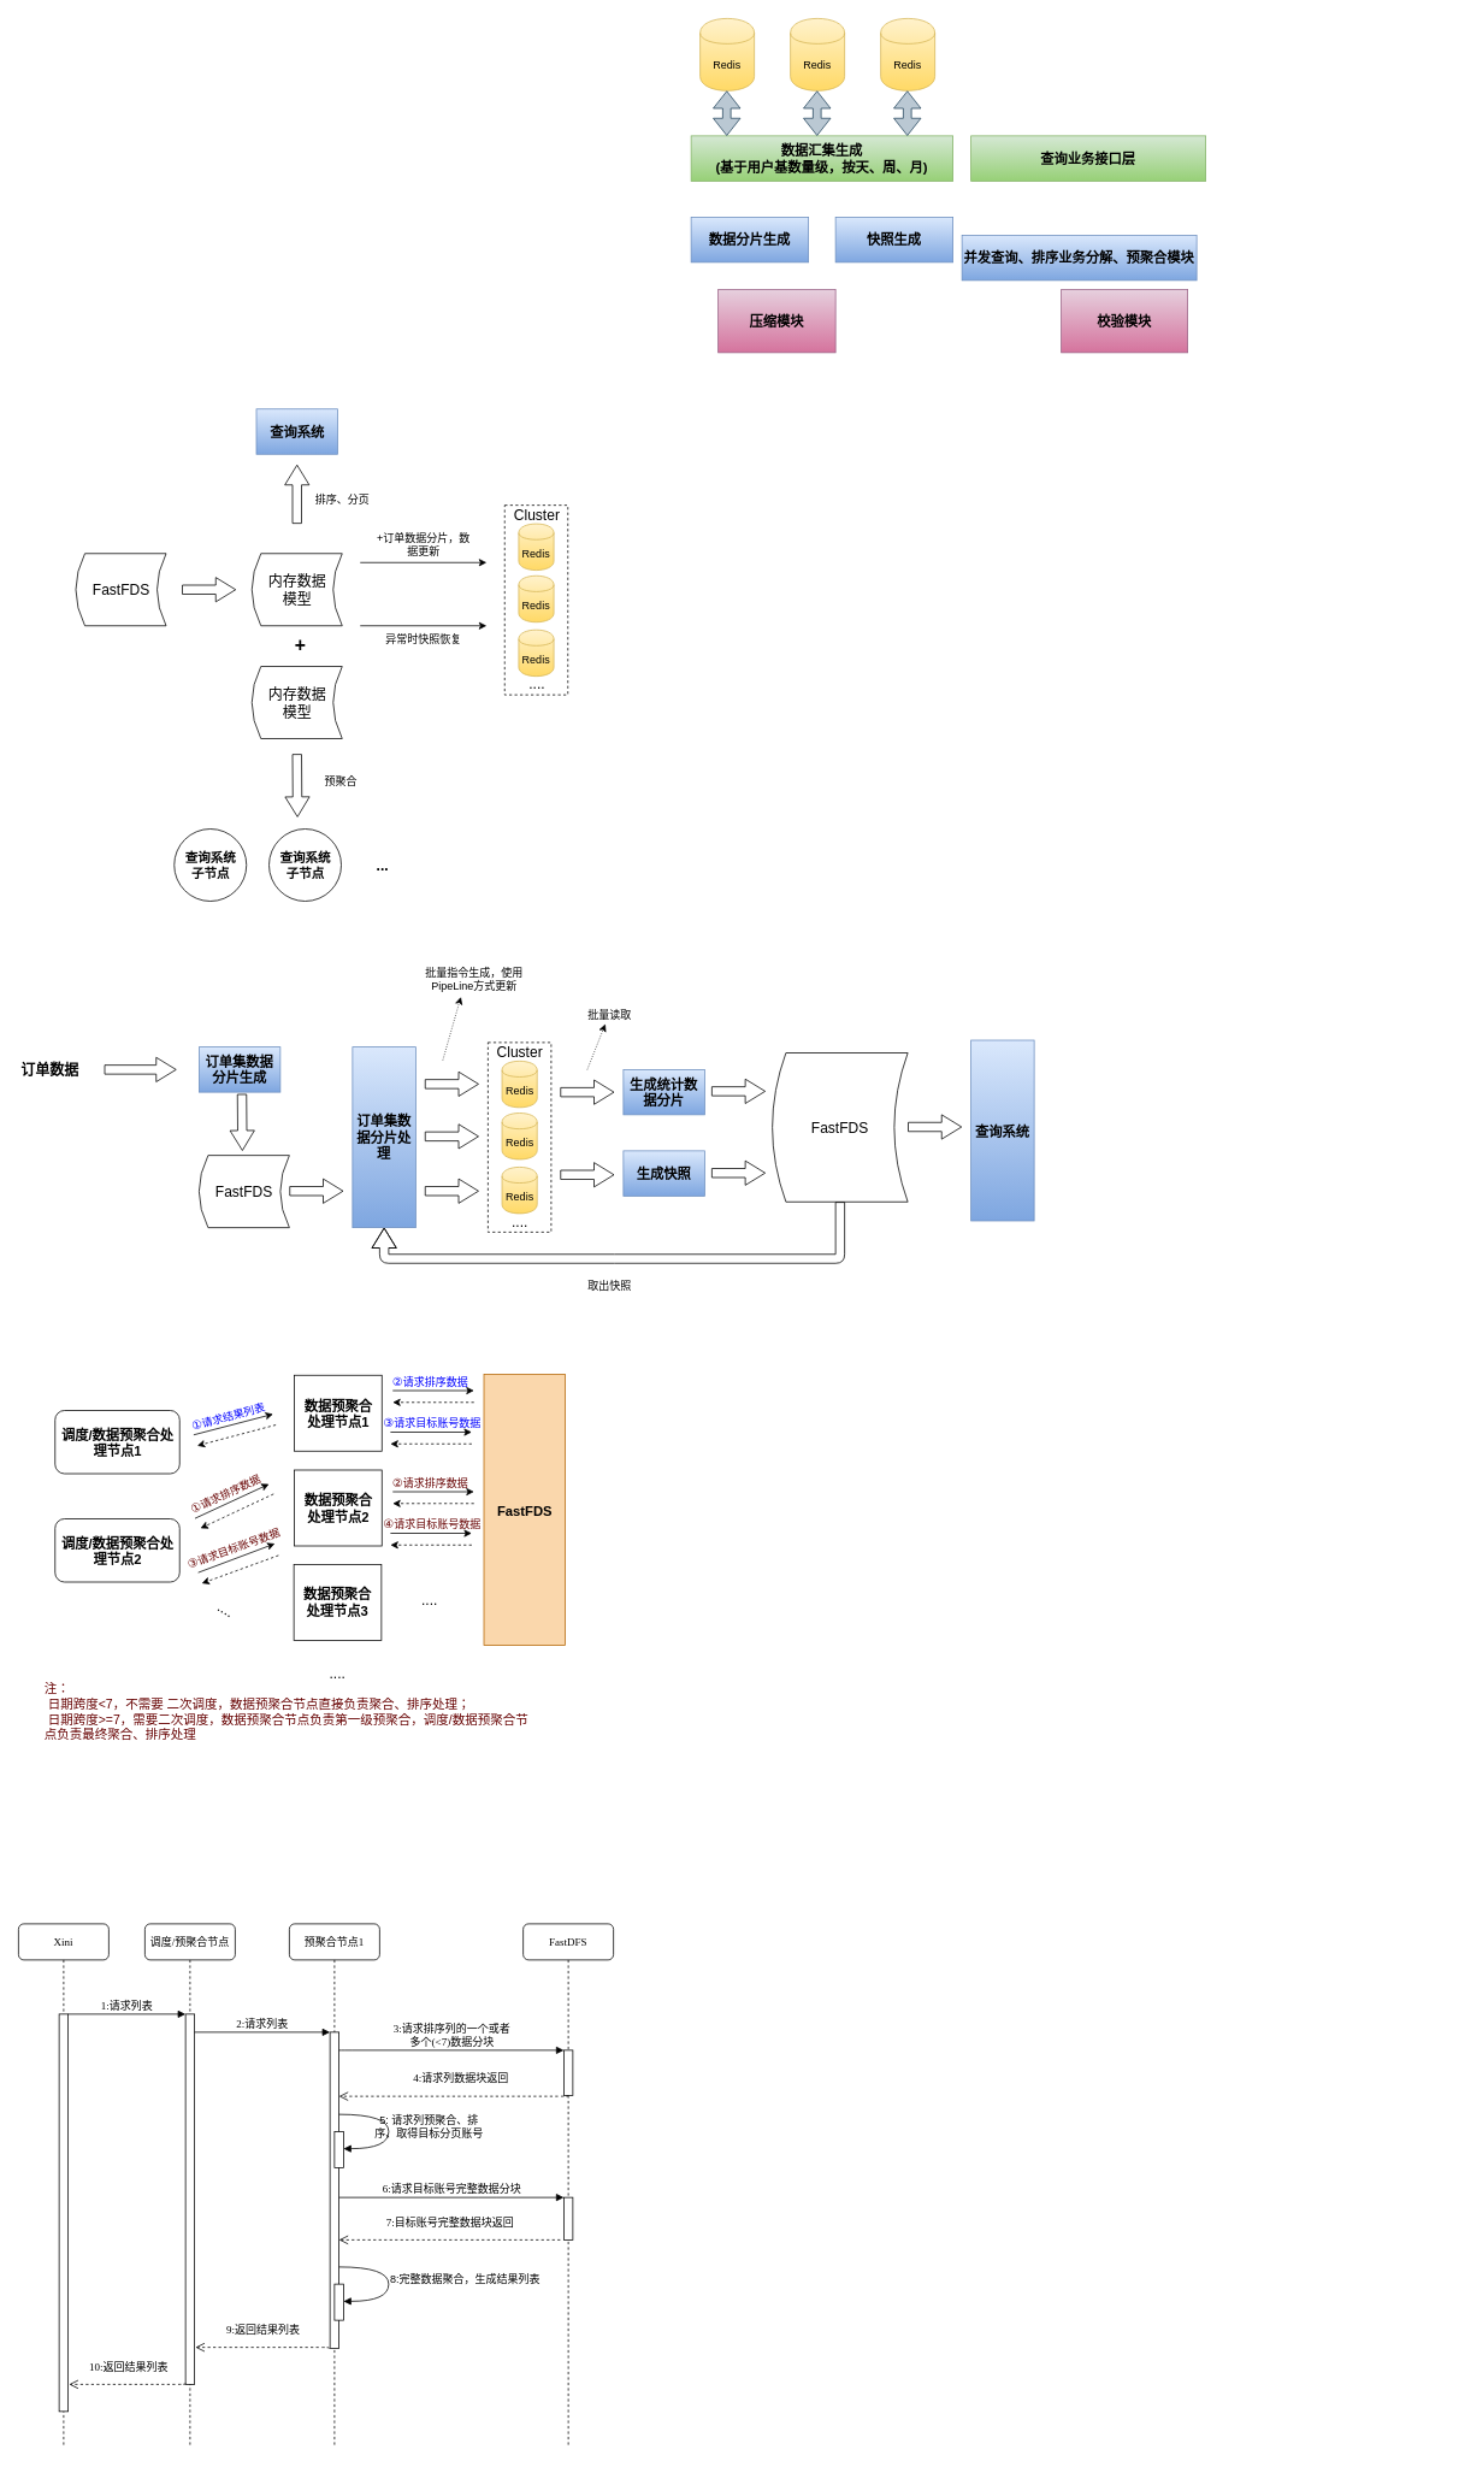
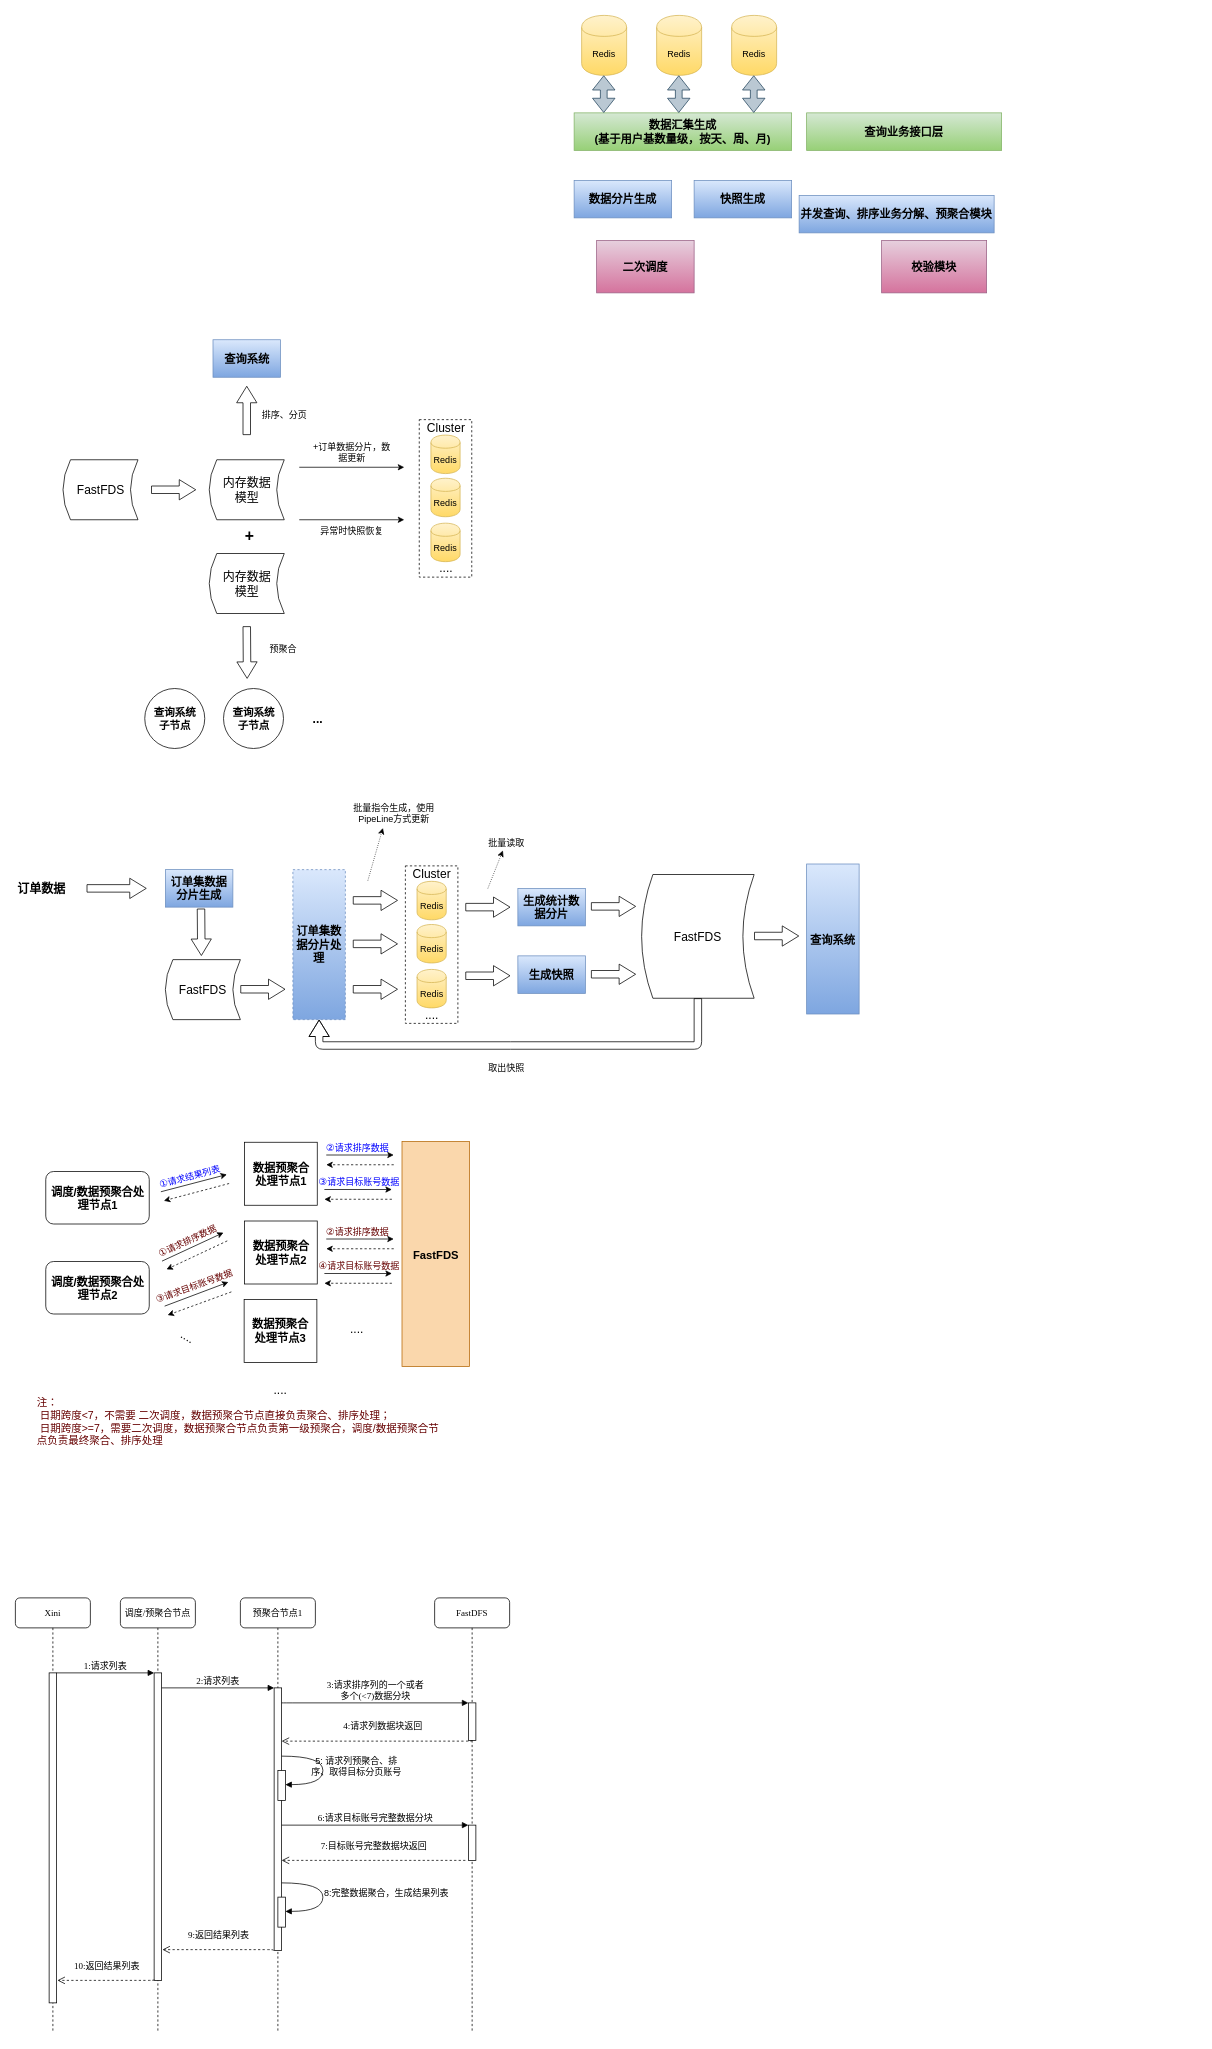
- <mxCell id="3" value="&lt;font style=&quot;font-size: 15px&quot;&gt;&lt;b&gt;压缩模块&lt;/b&gt;&lt;/font&gt;" style="rounded=0;whiteSpace=wrap;html=1;fillColor=#e6d0de;gradientColor=#d5739d;strokeColor=#996185;" parent="2" vertex="1"><mxGeometry x="30" y="300" width="130" height="70" as="geometry" /></mxCell>
+ <mxCell id="3" value="&lt;font style=&quot;font-size: 15px&quot;&gt;&lt;b&gt;二次调度&lt;/b&gt;&lt;/font&gt;" style="rounded=0;whiteSpace=wrap;html=1;fillColor=#e6d0de;gradientColor=#d5739d;strokeColor=#996185;" parent="2" vertex="1"><mxGeometry x="30" y="300" width="130" height="70" as="geometry" /></mxCell>
- <mxCell id="22" value="&lt;span style=&quot;font-size: 15px&quot;&gt;&lt;b&gt;订单集数据分片处理&lt;/b&gt;&lt;/span&gt;" style="rounded=0;whiteSpace=wrap;html=1;fillColor=#dae8fc;strokeColor=#6c8ebf;gradientColor=#7ea6e0;" parent="16" vertex="1"><mxGeometry x="370" y="85.5" width="70" height="200" as="geometry" /></mxCell>
+ <mxCell id="22" value="&lt;span style=&quot;font-size: 15px&quot;&gt;&lt;b&gt;订单集数据分片处理&lt;/b&gt;&lt;/span&gt;" style="rounded=0;whiteSpace=wrap;html=1;fillColor=#dae8fc;strokeColor=#6c8ebf;gradientColor=#7ea6e0;dashed=1;" parent="16" vertex="1"><mxGeometry x="370" y="85.5" width="70" height="200" as="geometry" /></mxCell>
